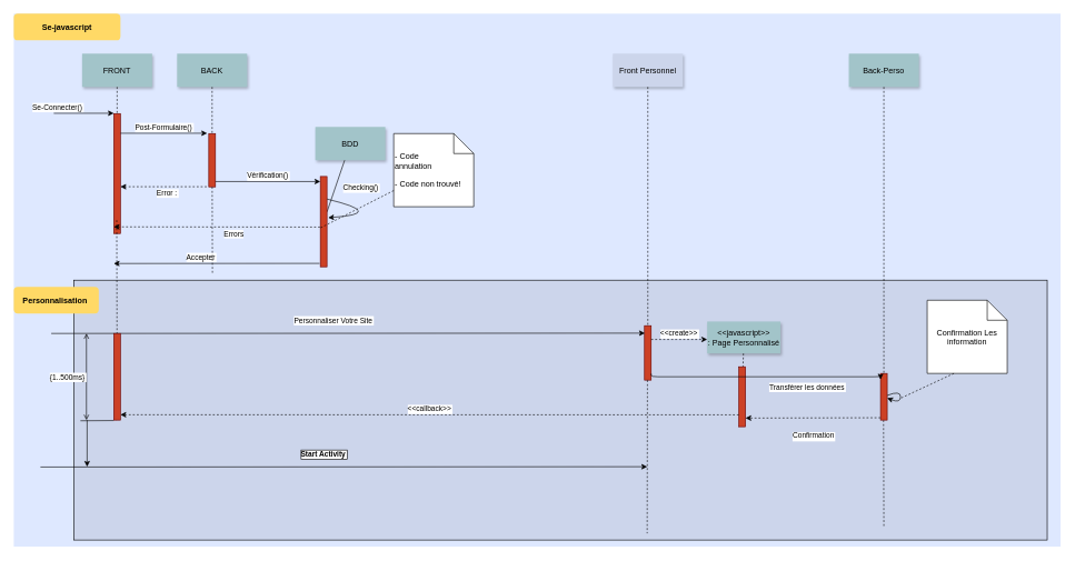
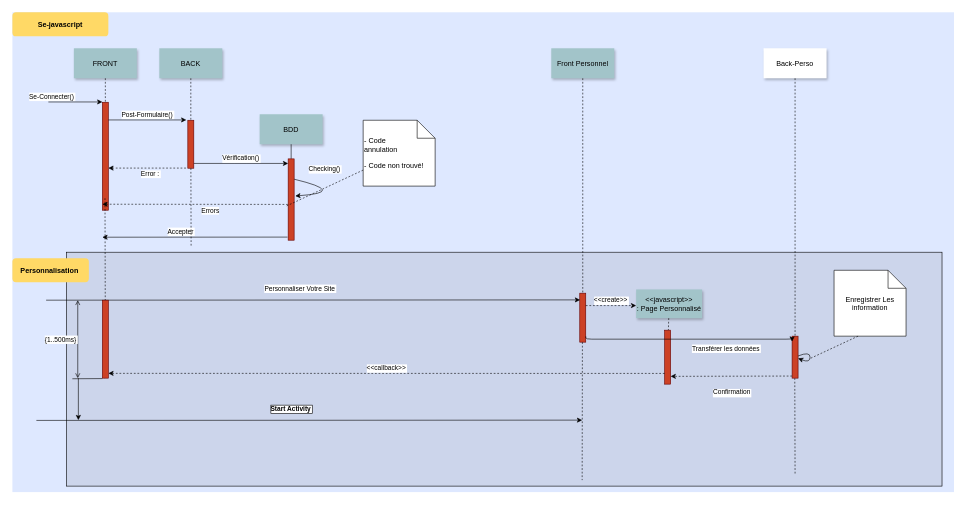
- <mxCell id="21" value="Front Personnel" style="shadow=1;fillColor=#ccd5eb;strokeColor=none;" parent="1" vertex="1"><mxGeometry x="918.5" y="80" width="105" height="50" as="geometry" /></mxCell>
+ <mxCell id="21" value="Front Personnel" style="shadow=1;fillColor=#A2C4C9;strokeColor=none" parent="1" vertex="1"><mxGeometry x="918.5" y="80" width="105" height="50" as="geometry" /></mxCell>
- <mxCell id="35" value="Back-Perso" style="shadow=1;fillColor=#A2C4C9;strokeColor=none" parent="1" vertex="1"><mxGeometry x="1272.5" y="80" width="105" height="50" as="geometry" /></mxCell>
+ <mxCell id="35" value="Back-Perso" style="shadow=1;fillColor=#ffffff;strokeColor=none;" parent="1" vertex="1"><mxGeometry x="1272.5" y="80" width="105" height="50" as="geometry" /></mxCell>
- <mxCell id="16" value="BDD" style="shadow=1;fillColor=#A2C4C9;strokeColor=none" parent="1" vertex="1"><mxGeometry x="472.284" y="190" width="105" height="50" as="geometry" /></mxCell>
+ <mxCell id="16" value="BDD" style="shadow=1;fillColor=#A2C4C9;strokeColor=none" parent="1" vertex="1"><mxGeometry x="432.284" y="190" width="105" height="50" as="geometry" /></mxCell>
- <mxCell id="23" value=" - Code&#10;annulation&#10;&#10; - Code non trouvé!" style="shape=note;align=left" parent="1" vertex="1"><mxGeometry x="589.863" y="200.004" width="120.027" height="109.826" as="geometry" /></mxCell>
+ <mxCell id="23" value=" - Code&#10;annulation&#10;&#10; - Code non trouvé!" style="shape=note;align=left" parent="1" vertex="1"><mxGeometry x="604.863" y="200.004" width="120.027" height="109.826" as="geometry" /></mxCell>
- <mxCell id="45" value="Confirmation Les &#10;information" style="shape=note;align=center;" vertex="1" parent="1"><mxGeometry x="1390.003" y="450.174" width="120.027" height="109.826" as="geometry" /></mxCell>
+ <mxCell id="45" value="Enregistrer Les &#10;information" style="shape=note;align=center;" vertex="1" parent="1"><mxGeometry x="1390.003" y="450.174" width="120.027" height="109.826" as="geometry" /></mxCell>
